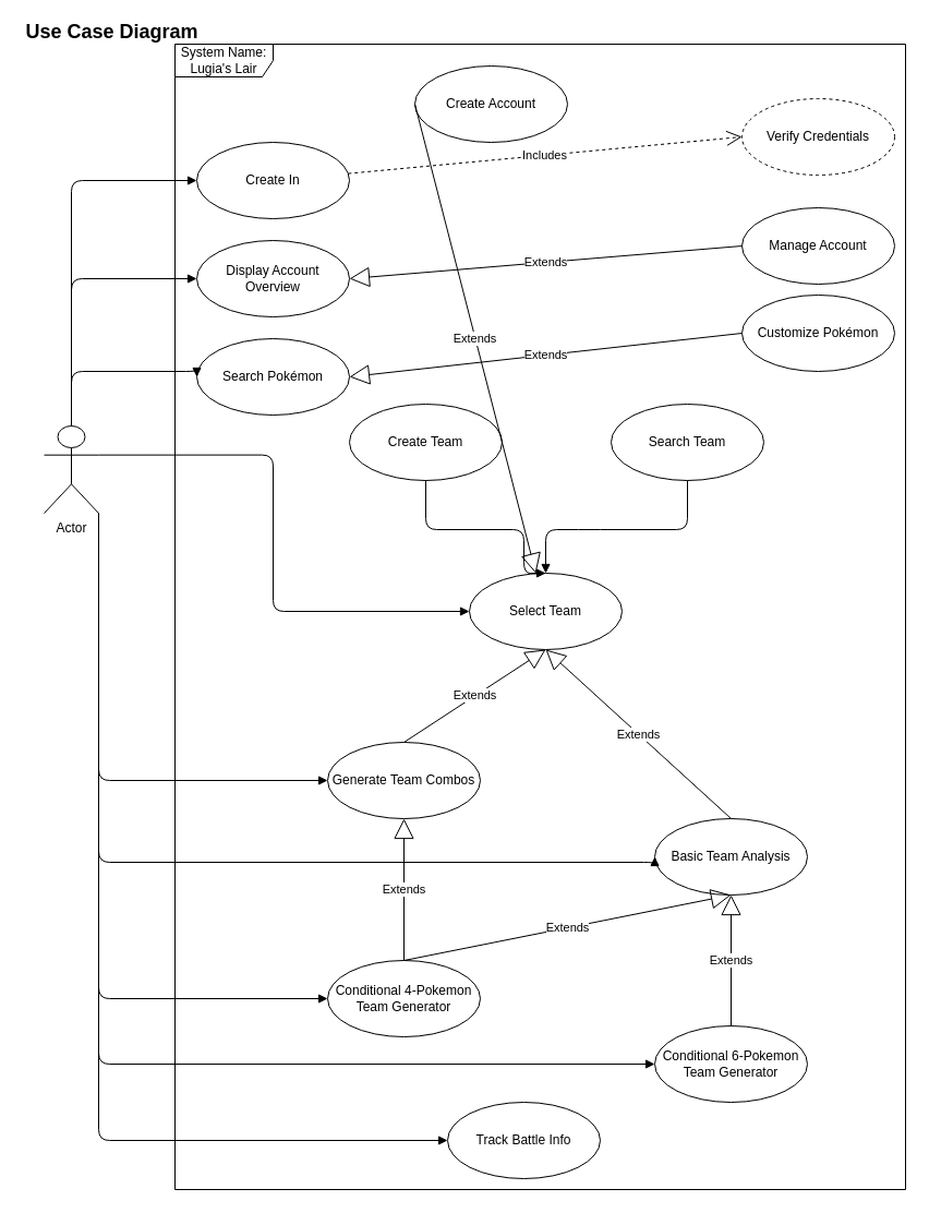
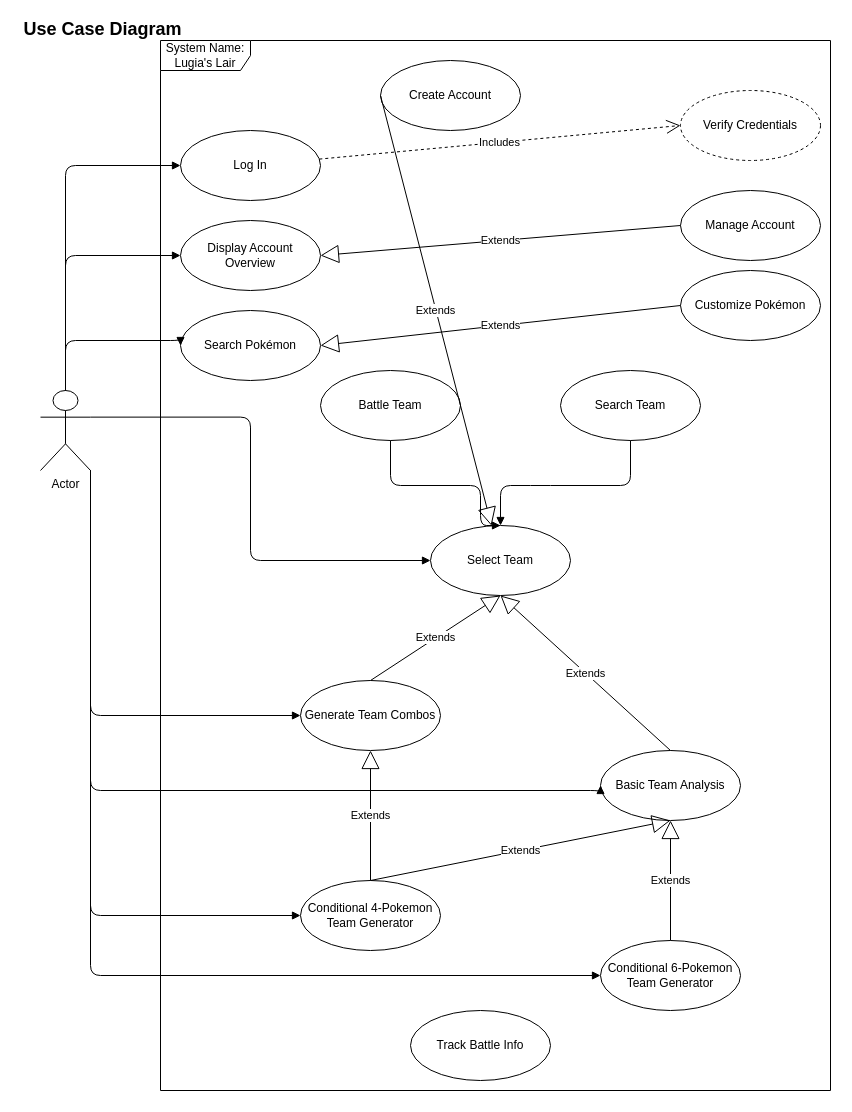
- <mxCell id="4" value="Create In" style="ellipse;whiteSpace=wrap;html=1;" vertex="1" parent="1"><mxGeometry x="180" y="130" width="140" height="70" as="geometry" /></mxCell>
+ <mxCell id="4" value="Log In" style="ellipse;whiteSpace=wrap;html=1;" vertex="1" parent="1"><mxGeometry x="180" y="130" width="140" height="70" as="geometry" /></mxCell>
- <mxCell id="10" value="Create Team" style="ellipse;whiteSpace=wrap;html=1;" vertex="1" parent="1"><mxGeometry x="320" y="370" width="140" height="70" as="geometry" /></mxCell>
+ <mxCell id="10" value="Battle Team" style="ellipse;whiteSpace=wrap;html=1;" vertex="1" parent="1"><mxGeometry x="320" y="370" width="140" height="70" as="geometry" /></mxCell>
- <mxCell id="42" value="" style="endArrow=block;endFill=1;html=1;edgeStyle=orthogonalEdgeStyle;align=left;verticalAlign=top;entryX=0;entryY=0.5;entryDx=0;entryDy=0;exitX=1;exitY=1;exitDx=0;exitDy=0;exitPerimeter=0;" edge="1" parent="1" source="3" target="17"><mxGeometry x="-1" relative="1" as="geometry"><mxPoint x="100" y="480" as="sourcePoint" /><mxPoint x="310" y="925" as="targetPoint" /><Array as="points"><mxPoint x="90" y="1045" /></Array></mxGeometry></mxCell>
- <mxCell id="43" value="" style="resizable=0;html=1;align=left;verticalAlign=bottom;labelBackgroundColor=#ffffff;fontSize=10;" connectable="0" vertex="1" parent="42"><mxGeometry x="-1" relative="1" as="geometry" /></mxCell>
